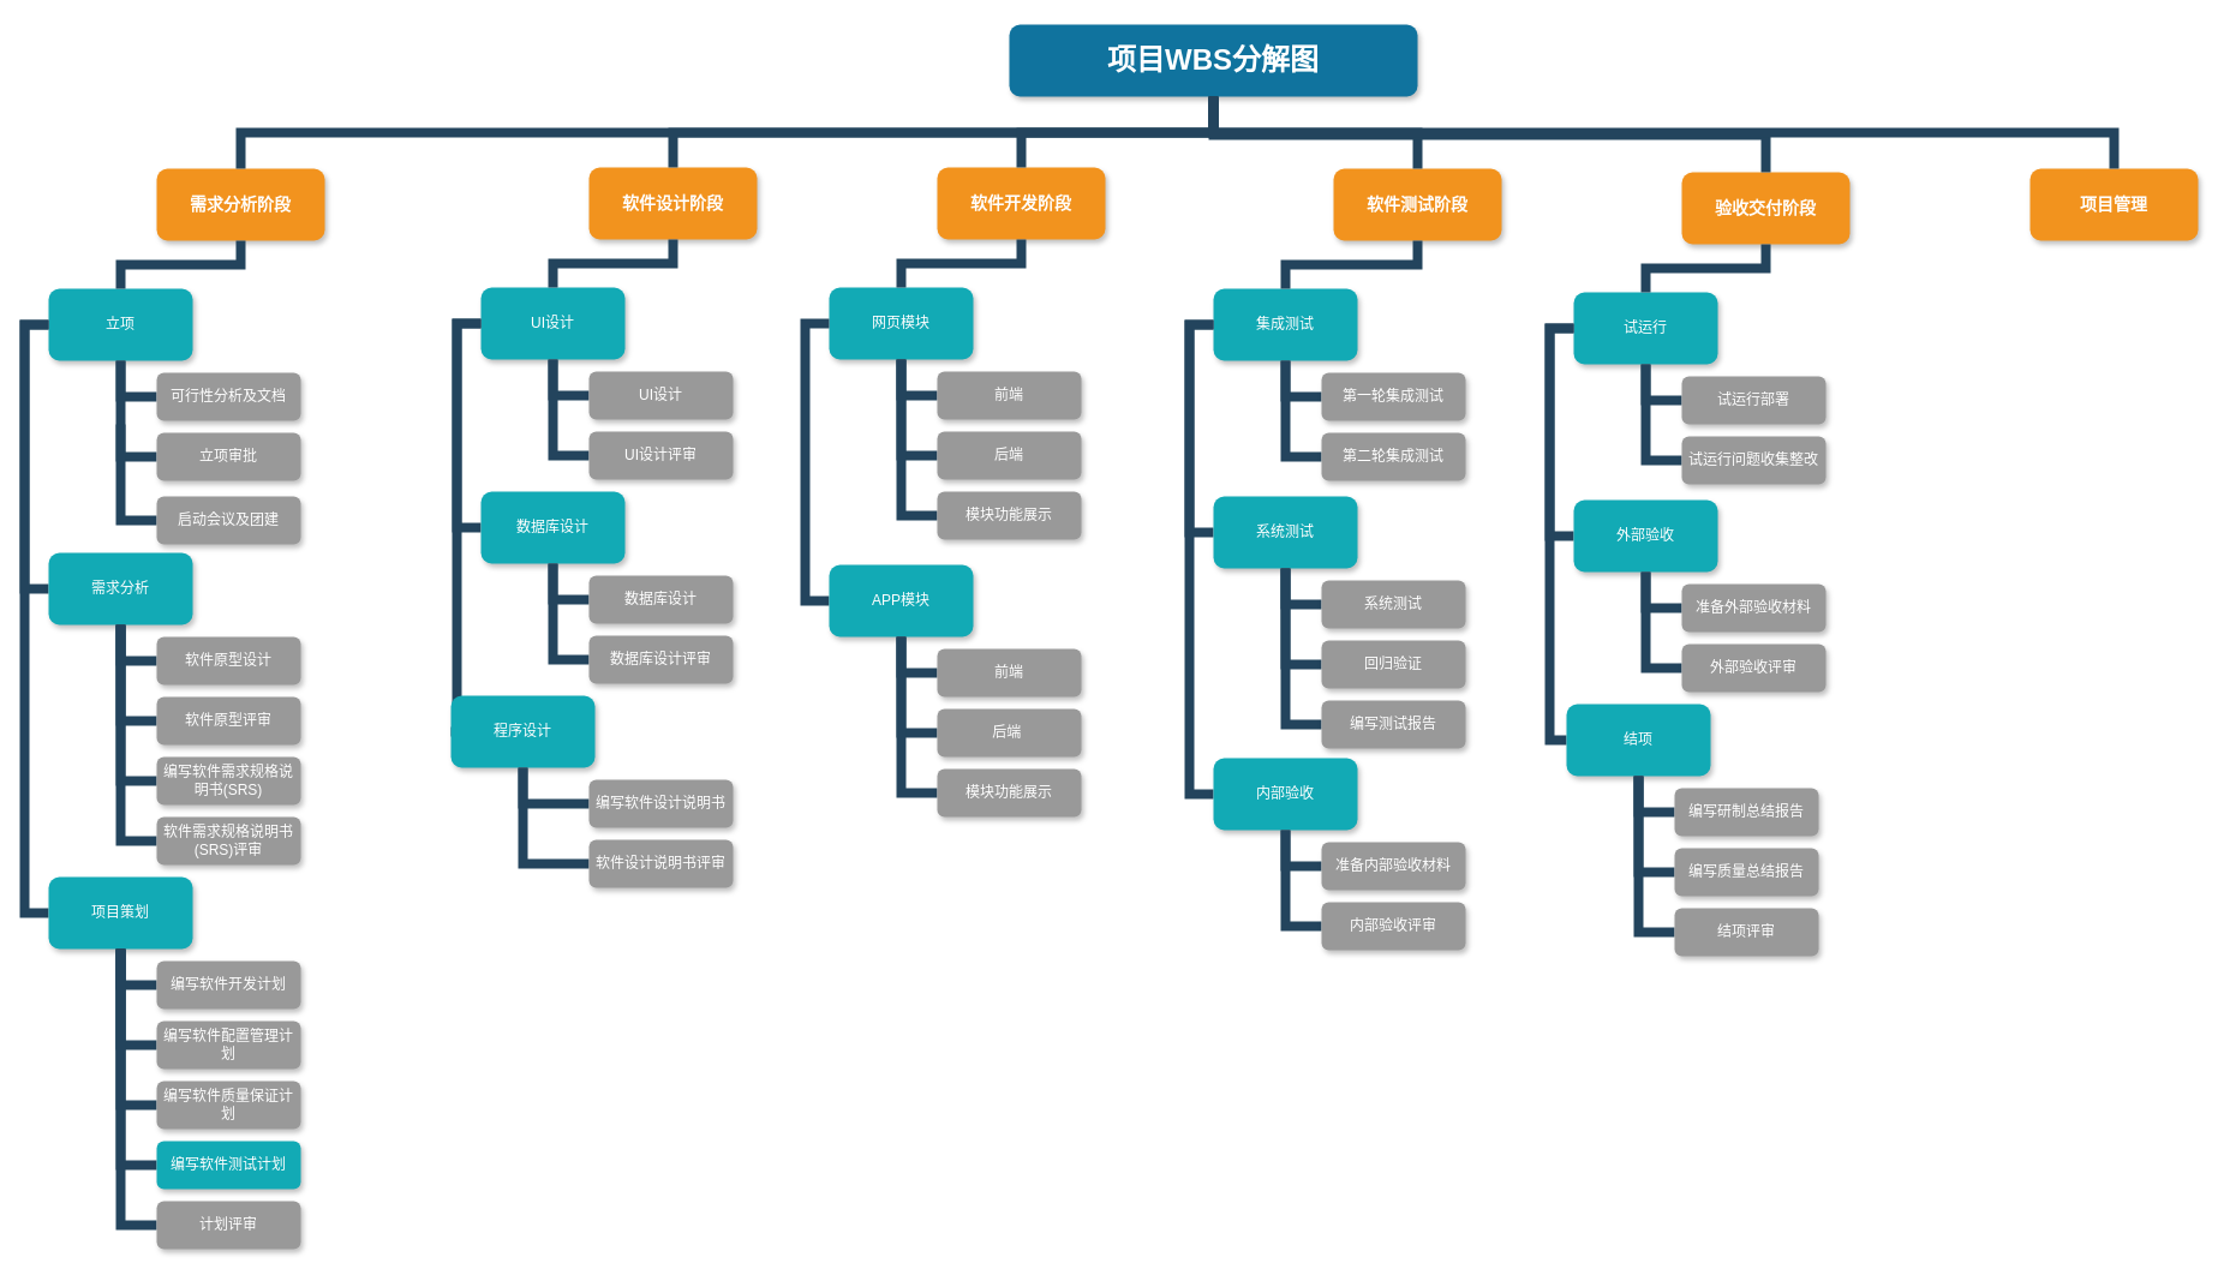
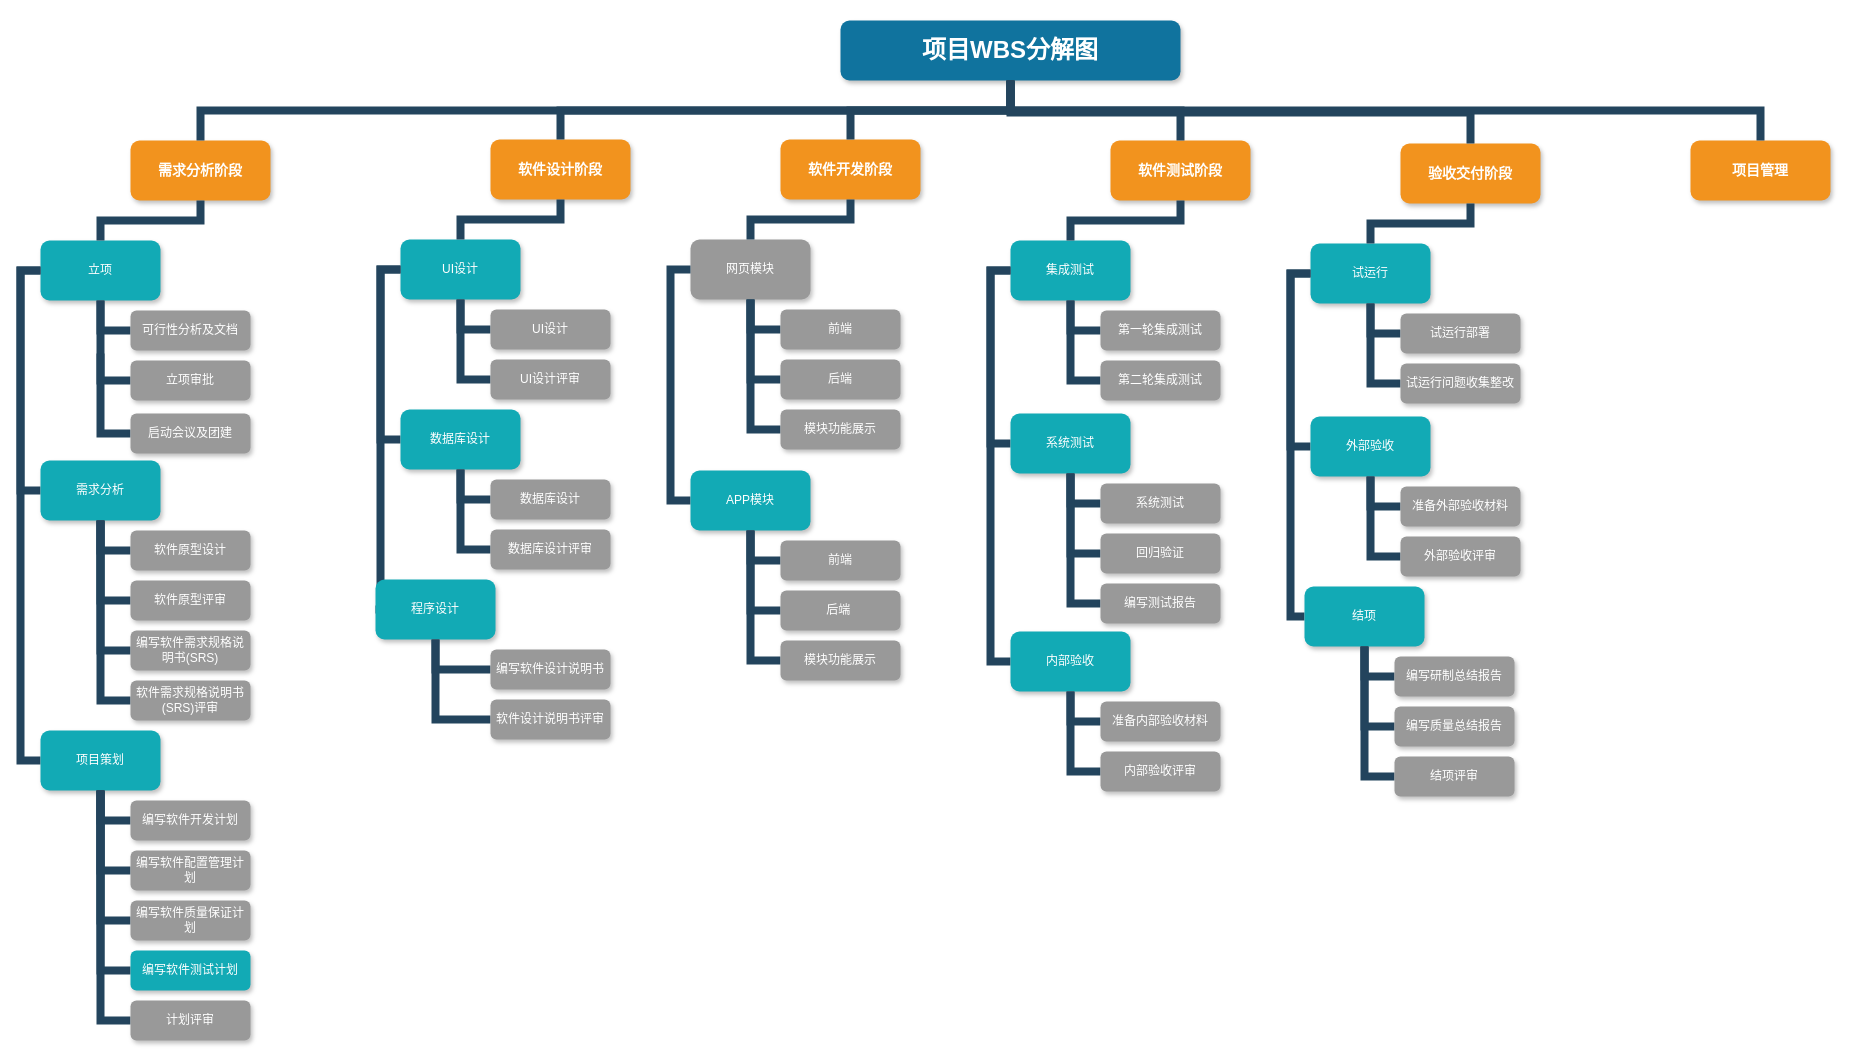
- <mxCell id="63" value="网页模块" style="whiteSpace=wrap;rounded=1;fillColor=#12AAB5;strokeColor=none;shadow=1;fontColor=#FFFFFF;" vertex="1" parent="1"><mxGeometry x="690" y="239" width="120" height="60" as="geometry" /></mxCell>
+ <mxCell id="63" value="网页模块" style="whiteSpace=wrap;rounded=1;fillColor=#999999;strokeColor=none;shadow=1;fontColor=#FFFFFF;" vertex="1" parent="1"><mxGeometry x="690" y="239" width="120" height="60" as="geometry" /></mxCell>
